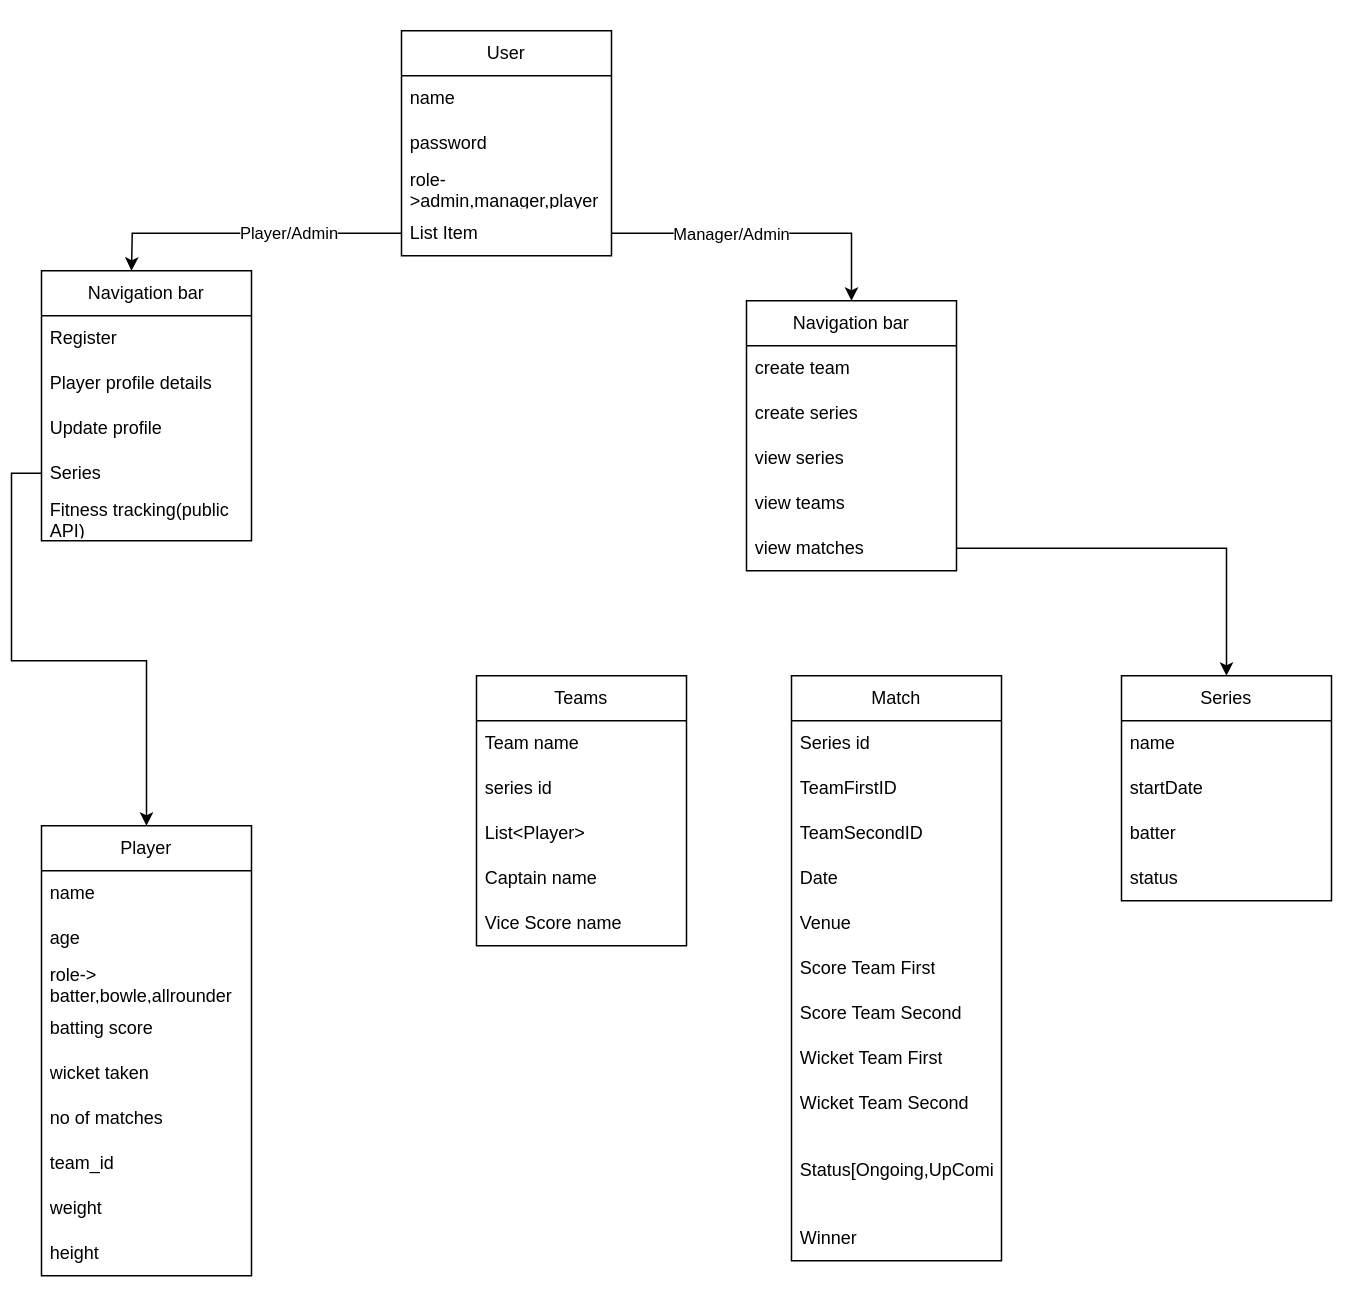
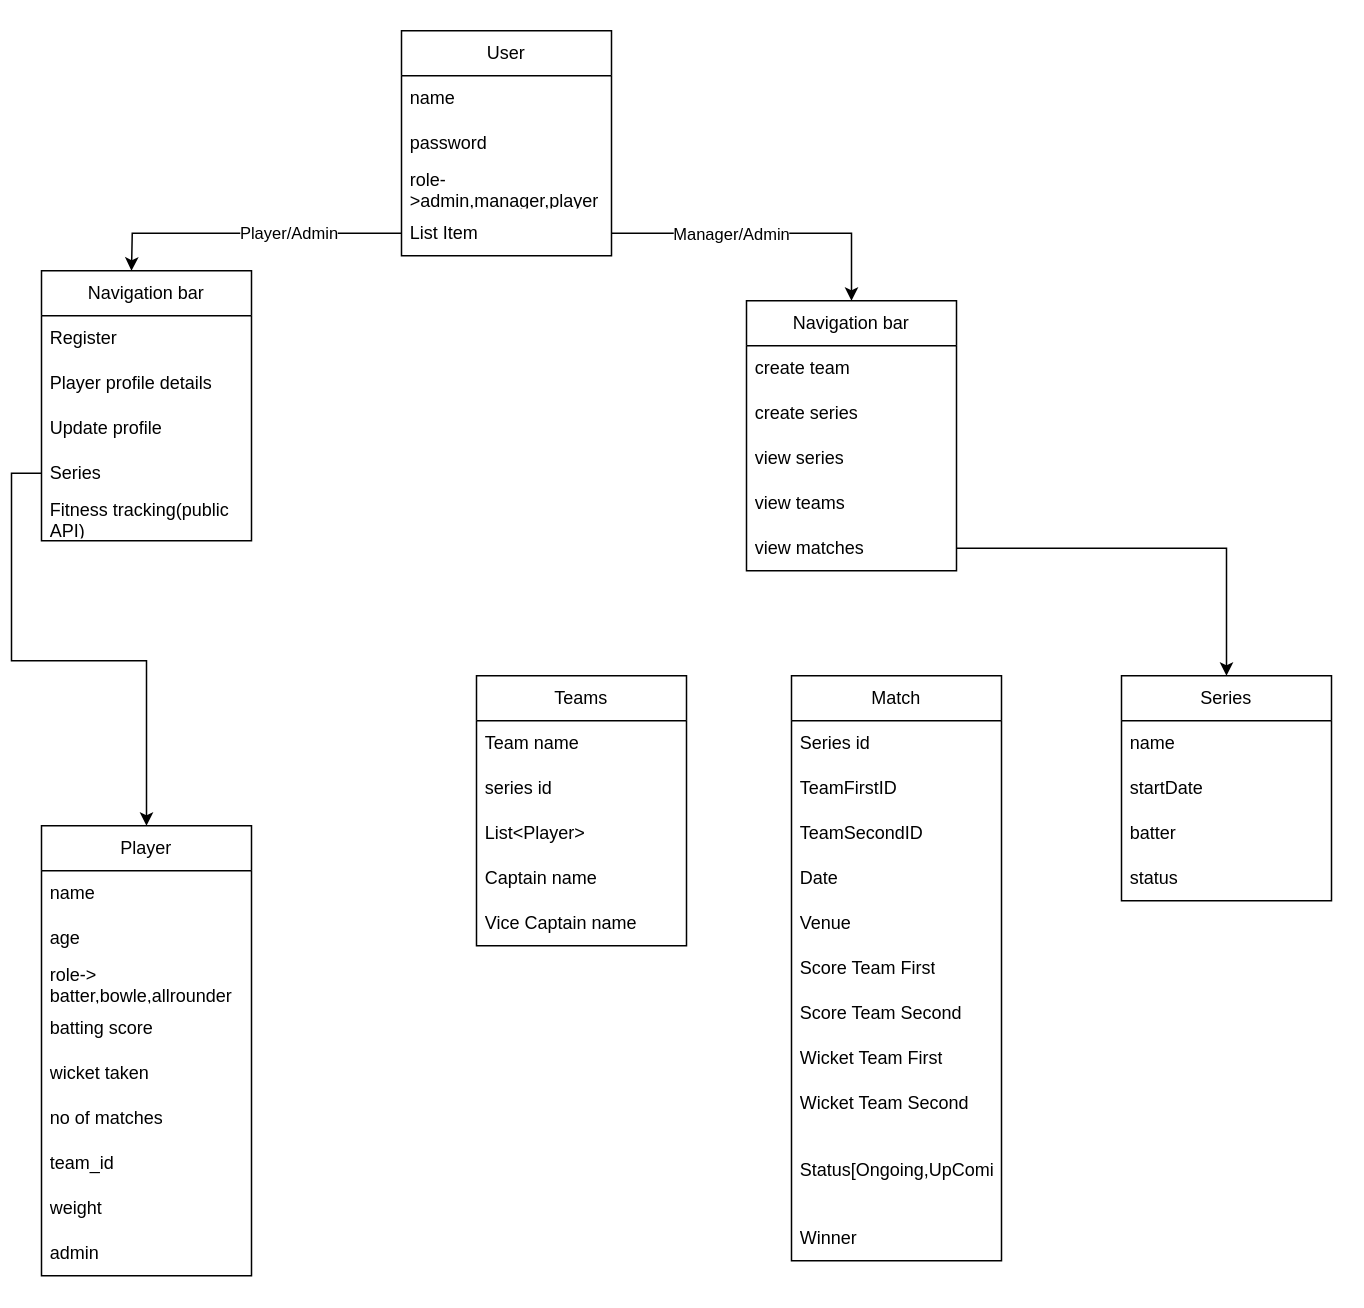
- <mxCell id="39" value="Vice Score name" style="text;strokeColor=none;fillColor=none;align=left;verticalAlign=middle;spacingLeft=4;spacingRight=4;overflow=hidden;points=[[0,0.5],[1,0.5]];portConstraint=eastwest;rotatable=0;whiteSpace=wrap;html=1;" vertex="1" parent="34"><mxGeometry y="150" width="140" height="30" as="geometry" /></mxCell>
+ <mxCell id="39" value="Vice Captain name" style="text;strokeColor=none;fillColor=none;align=left;verticalAlign=middle;spacingLeft=4;spacingRight=4;overflow=hidden;points=[[0,0.5],[1,0.5]];portConstraint=eastwest;rotatable=0;whiteSpace=wrap;html=1;" vertex="1" parent="34"><mxGeometry y="150" width="140" height="30" as="geometry" /></mxCell>
- <mxCell id="16" value="height" style="text;strokeColor=none;fillColor=none;align=left;verticalAlign=middle;spacingLeft=4;spacingRight=4;overflow=hidden;points=[[0,0.5],[1,0.5]];portConstraint=eastwest;rotatable=0;whiteSpace=wrap;html=1;" vertex="1" parent="7"><mxGeometry y="270" width="140" height="30" as="geometry" /></mxCell>
+ <mxCell id="16" value="admin" style="text;strokeColor=none;fillColor=none;align=left;verticalAlign=middle;spacingLeft=4;spacingRight=4;overflow=hidden;points=[[0,0.5],[1,0.5]];portConstraint=eastwest;rotatable=0;whiteSpace=wrap;html=1;" vertex="1" parent="7"><mxGeometry y="270" width="140" height="30" as="geometry" /></mxCell>
